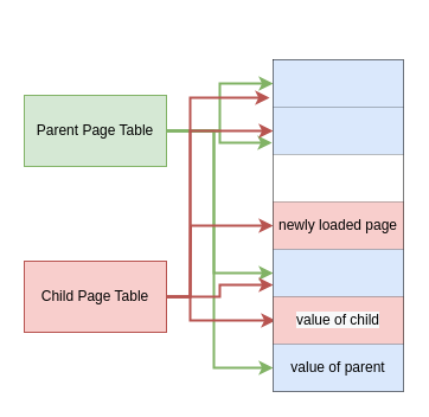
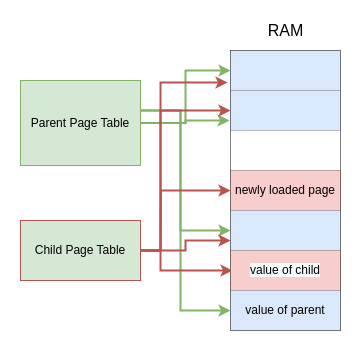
+ <mxCell id="28" value="&lt;font style=&quot;font-size: 16px&quot;&gt;RAM&lt;/font&gt;" style="text;html=1;align=center;verticalAlign=middle;resizable=0;points=[];autosize=1;" vertex="1" parent="1"><mxGeometry x="260" y="20" width="50" height="20" as="geometry" /></mxCell>
- <mxCell id="6" value="Parent Page Table" style="rounded=0;whiteSpace=wrap;html=1;fillColor=#d5e8d4;strokeColor=#82b366;" parent="1" vertex="1"><mxGeometry x="20" y="80" width="120" height="60" as="geometry" /></mxCell>
+ <mxCell id="6" value="Parent Page Table" style="rounded=0;whiteSpace=wrap;html=1;fillColor=#d5e8d4;strokeColor=#82b366;" parent="1" vertex="1"><mxGeometry x="20" y="80" width="120" height="85" as="geometry" /></mxCell>
- <mxCell id="12" value="Child Page Table" style="rounded=0;whiteSpace=wrap;html=1;fillColor=#f8cecc;strokeColor=#b85450;" parent="1" vertex="1"><mxGeometry x="20" y="220" width="120" height="60" as="geometry" /></mxCell>
+ <mxCell id="12" value="Child Page Table" style="rounded=0;whiteSpace=wrap;html=1;fillColor=#d5e8d4;strokeColor=#b85450;" parent="1" vertex="1"><mxGeometry x="20" y="220" width="120" height="60" as="geometry" /></mxCell>
